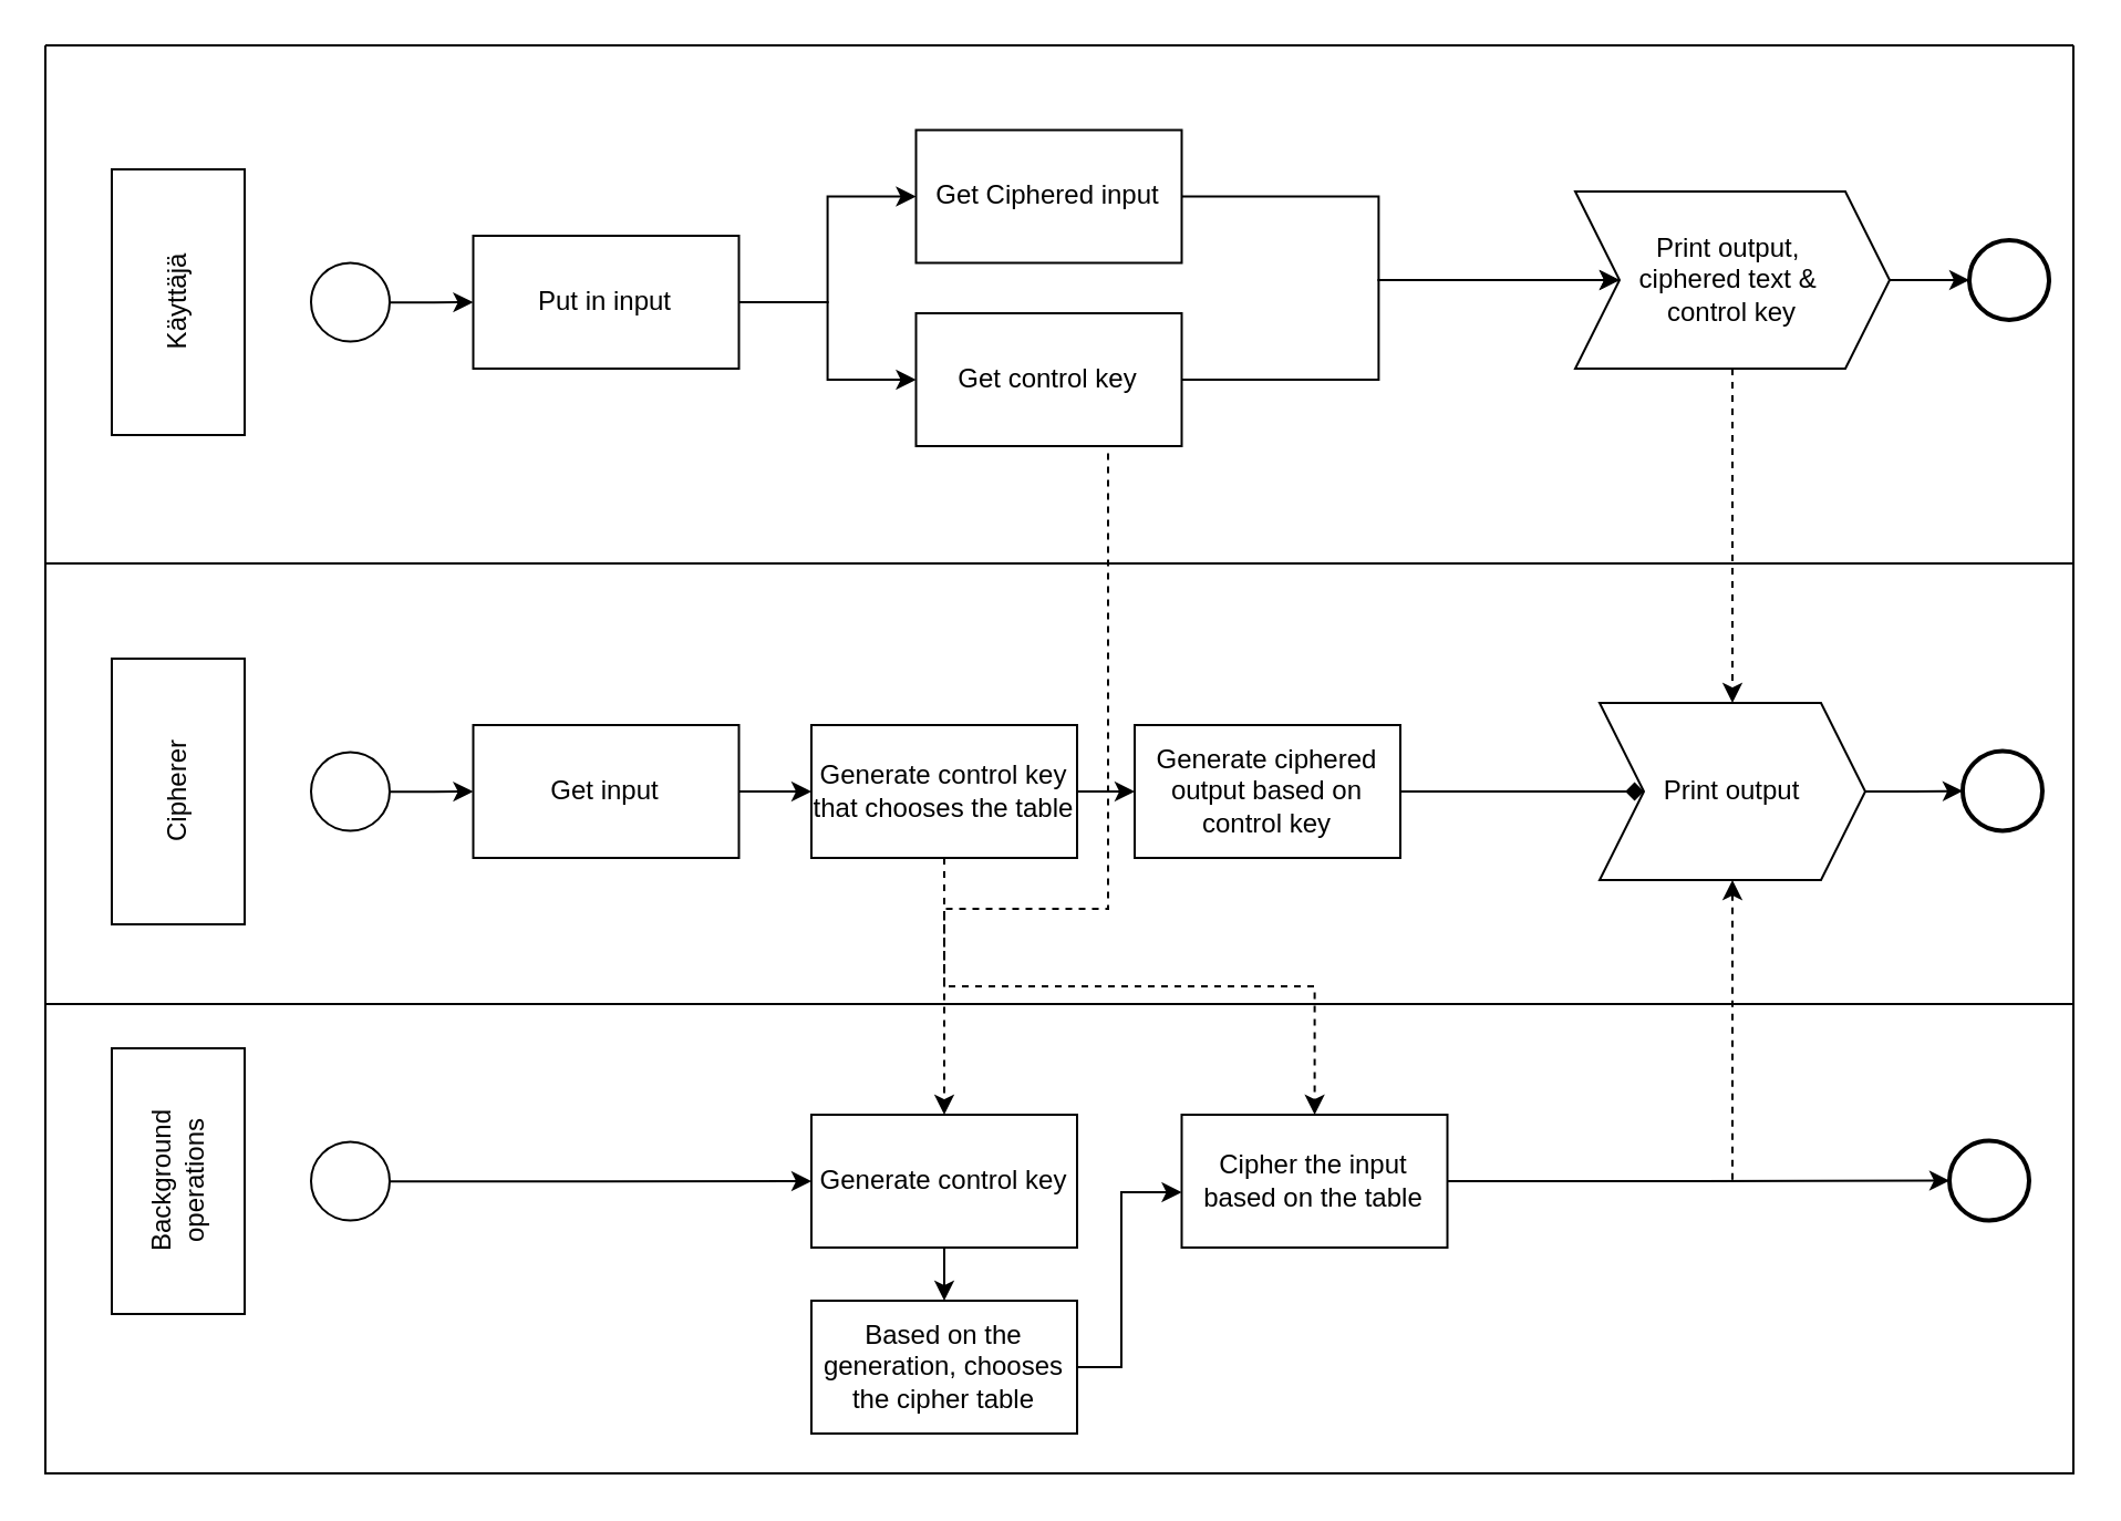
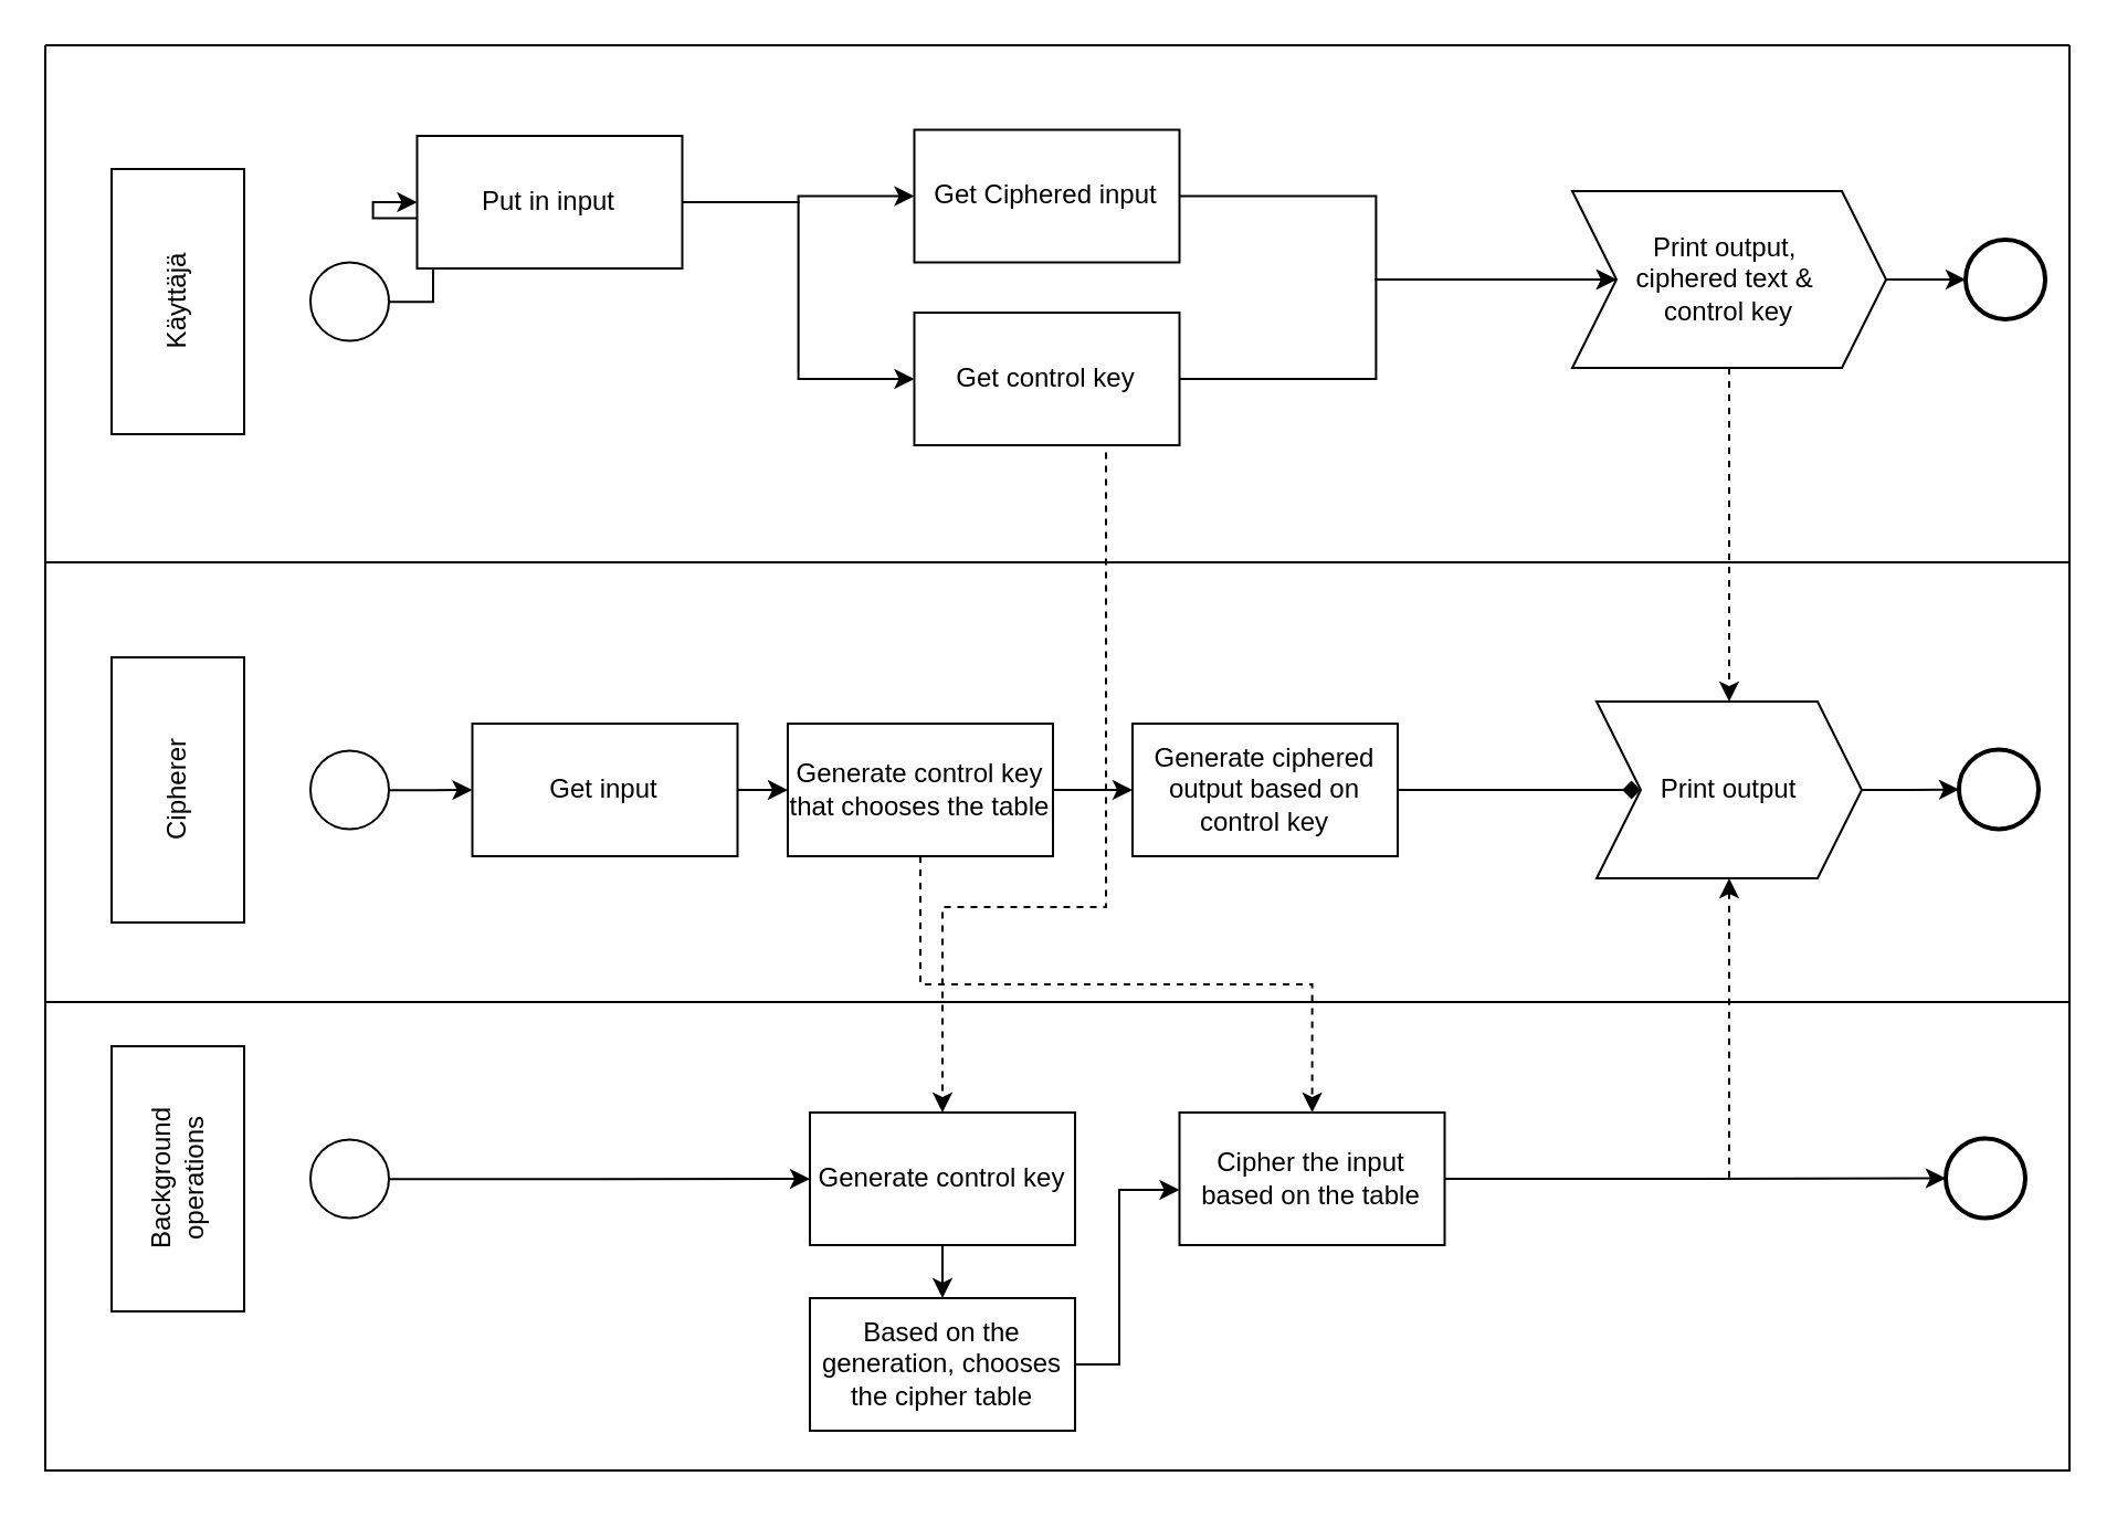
- <mxCell id="8" value="&lt;div&gt;Put in input&lt;/div&gt;" style="whiteSpace=wrap;html=1;" parent="1" vertex="1"><mxGeometry x="213.25" y="106" width="120" height="60" as="geometry" /></mxCell>
+ <mxCell id="8" value="&lt;div&gt;Put in input&lt;/div&gt;" style="whiteSpace=wrap;html=1;" parent="1" vertex="1"><mxGeometry x="188.25" y="61" width="120" height="60" as="geometry" /></mxCell>
- <mxCell id="20" value="Generate control key that chooses the table" style="whiteSpace=wrap;html=1;" parent="1" vertex="1"><mxGeometry x="366" y="327" width="120" height="60" as="geometry" /></mxCell>
+ <mxCell id="20" value="Generate control key that chooses the table" style="whiteSpace=wrap;html=1;" parent="1" vertex="1"><mxGeometry x="356" y="327" width="120" height="60" as="geometry" /></mxCell>
